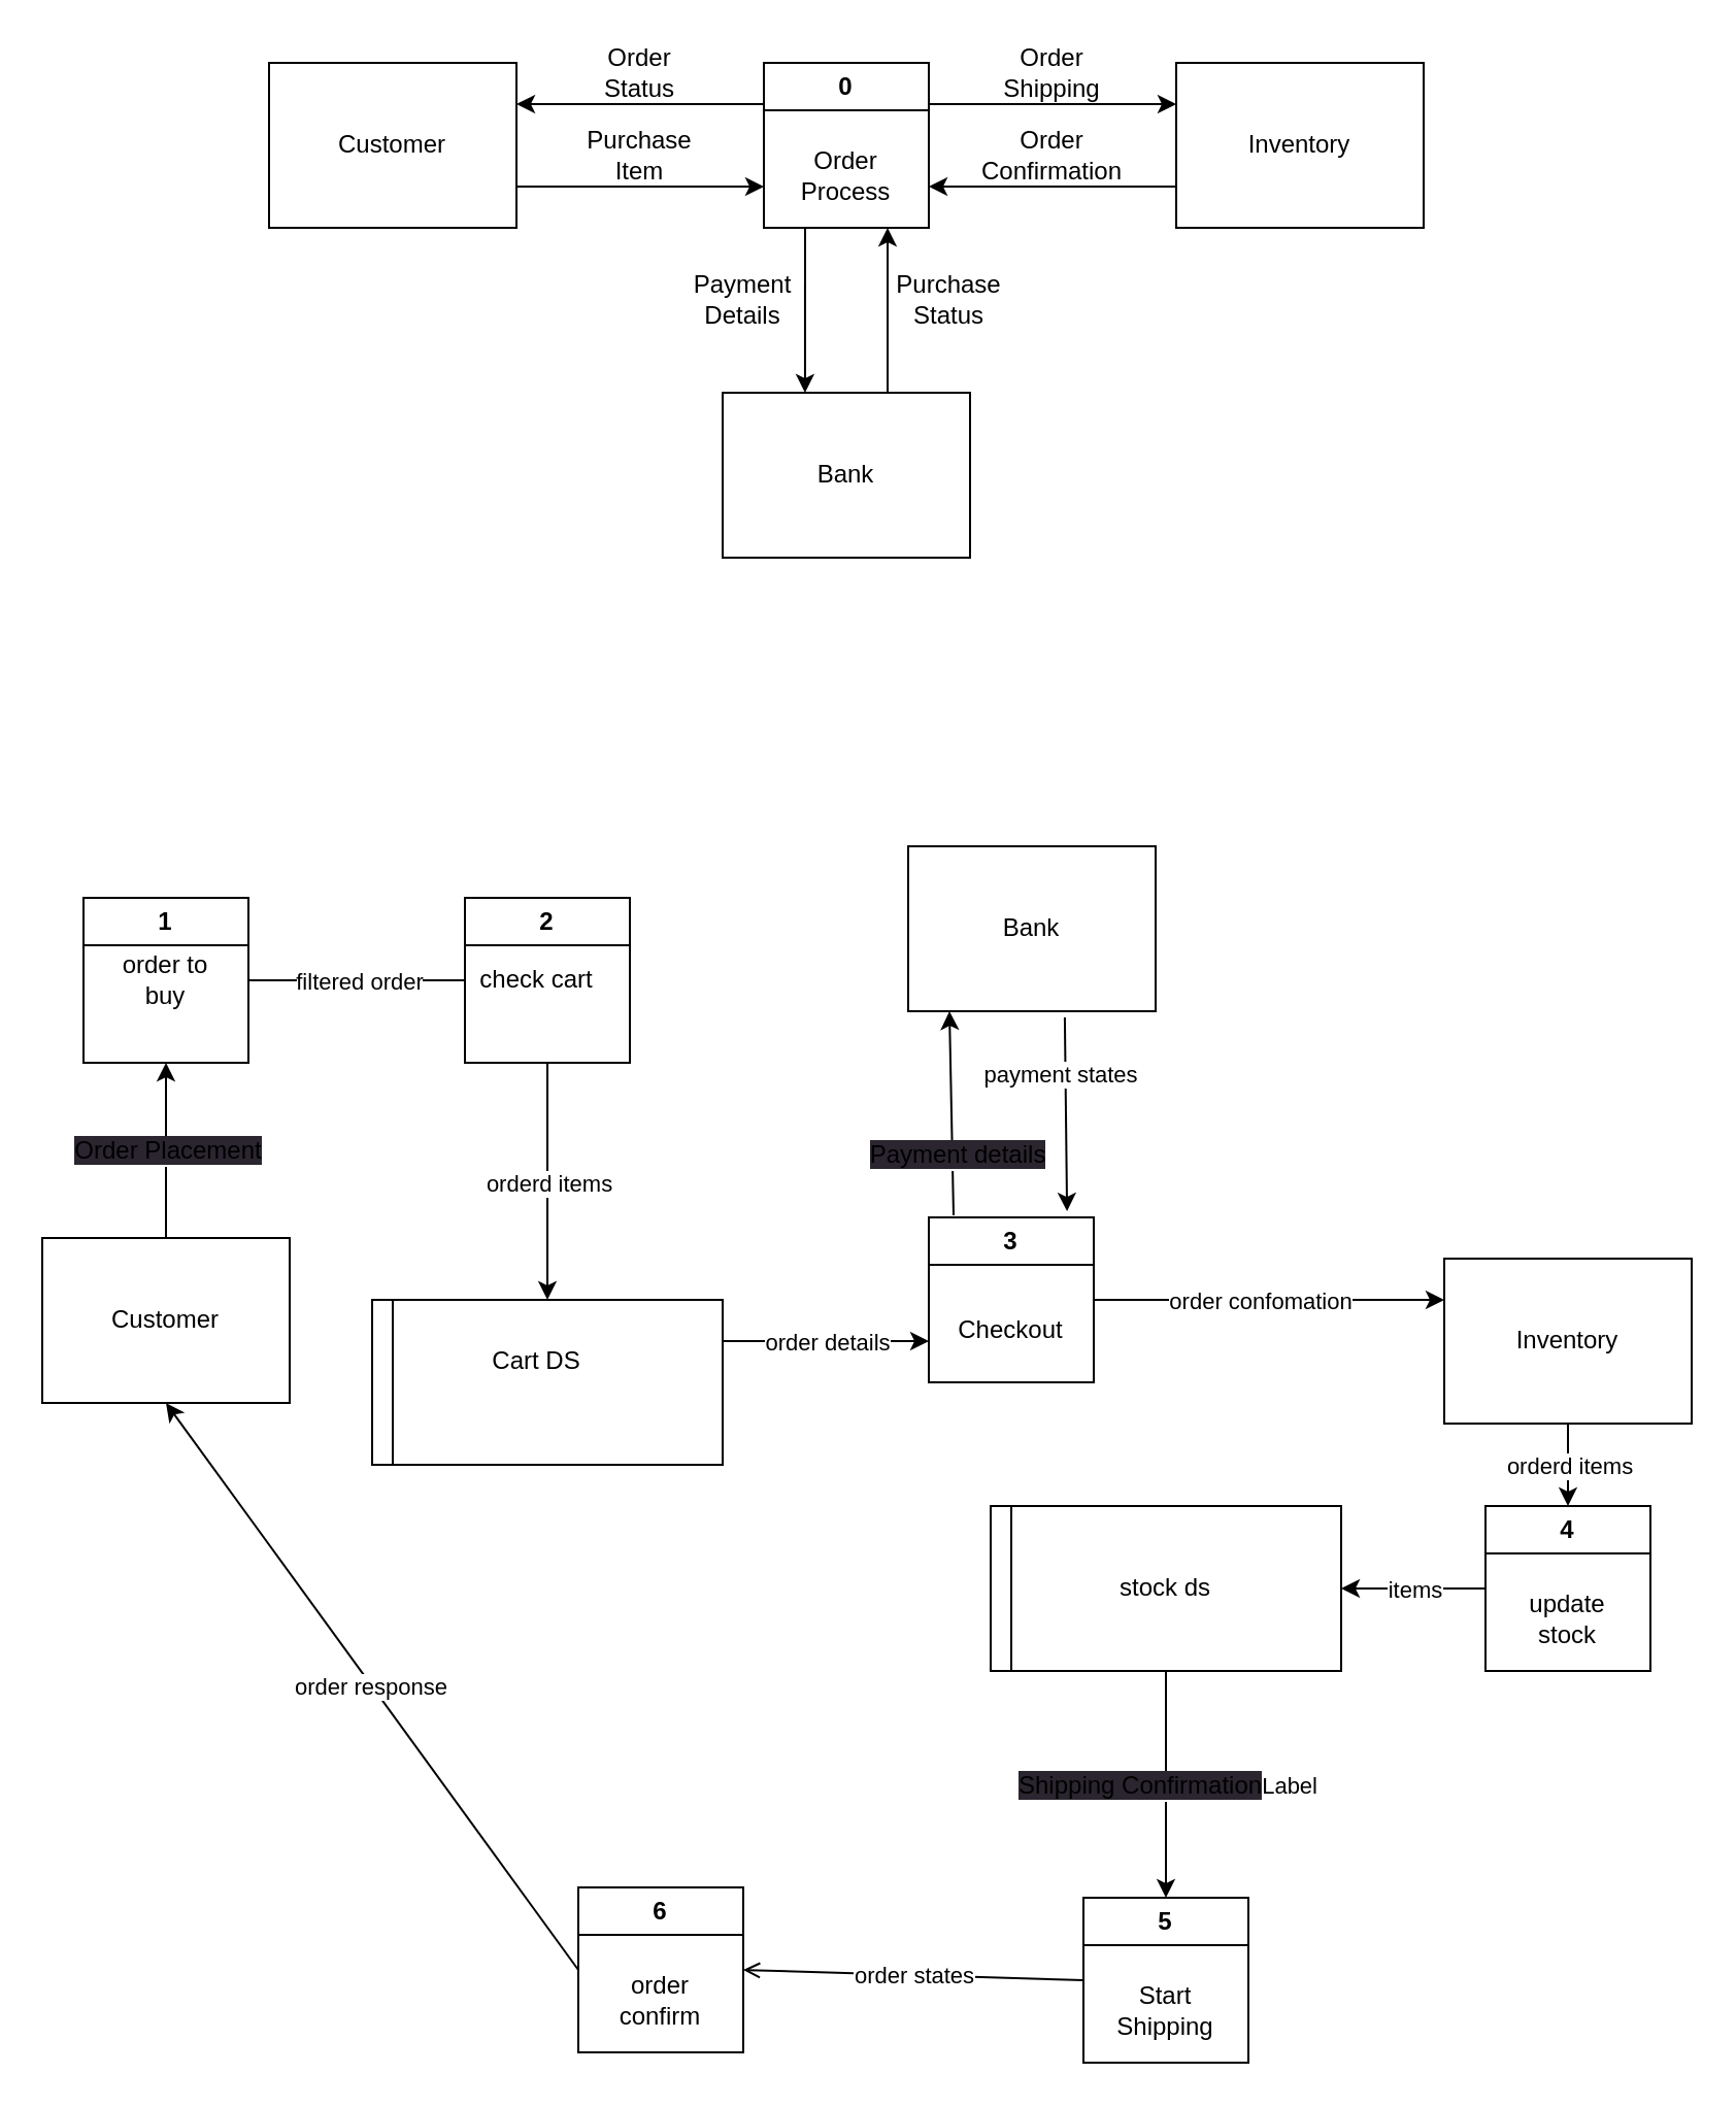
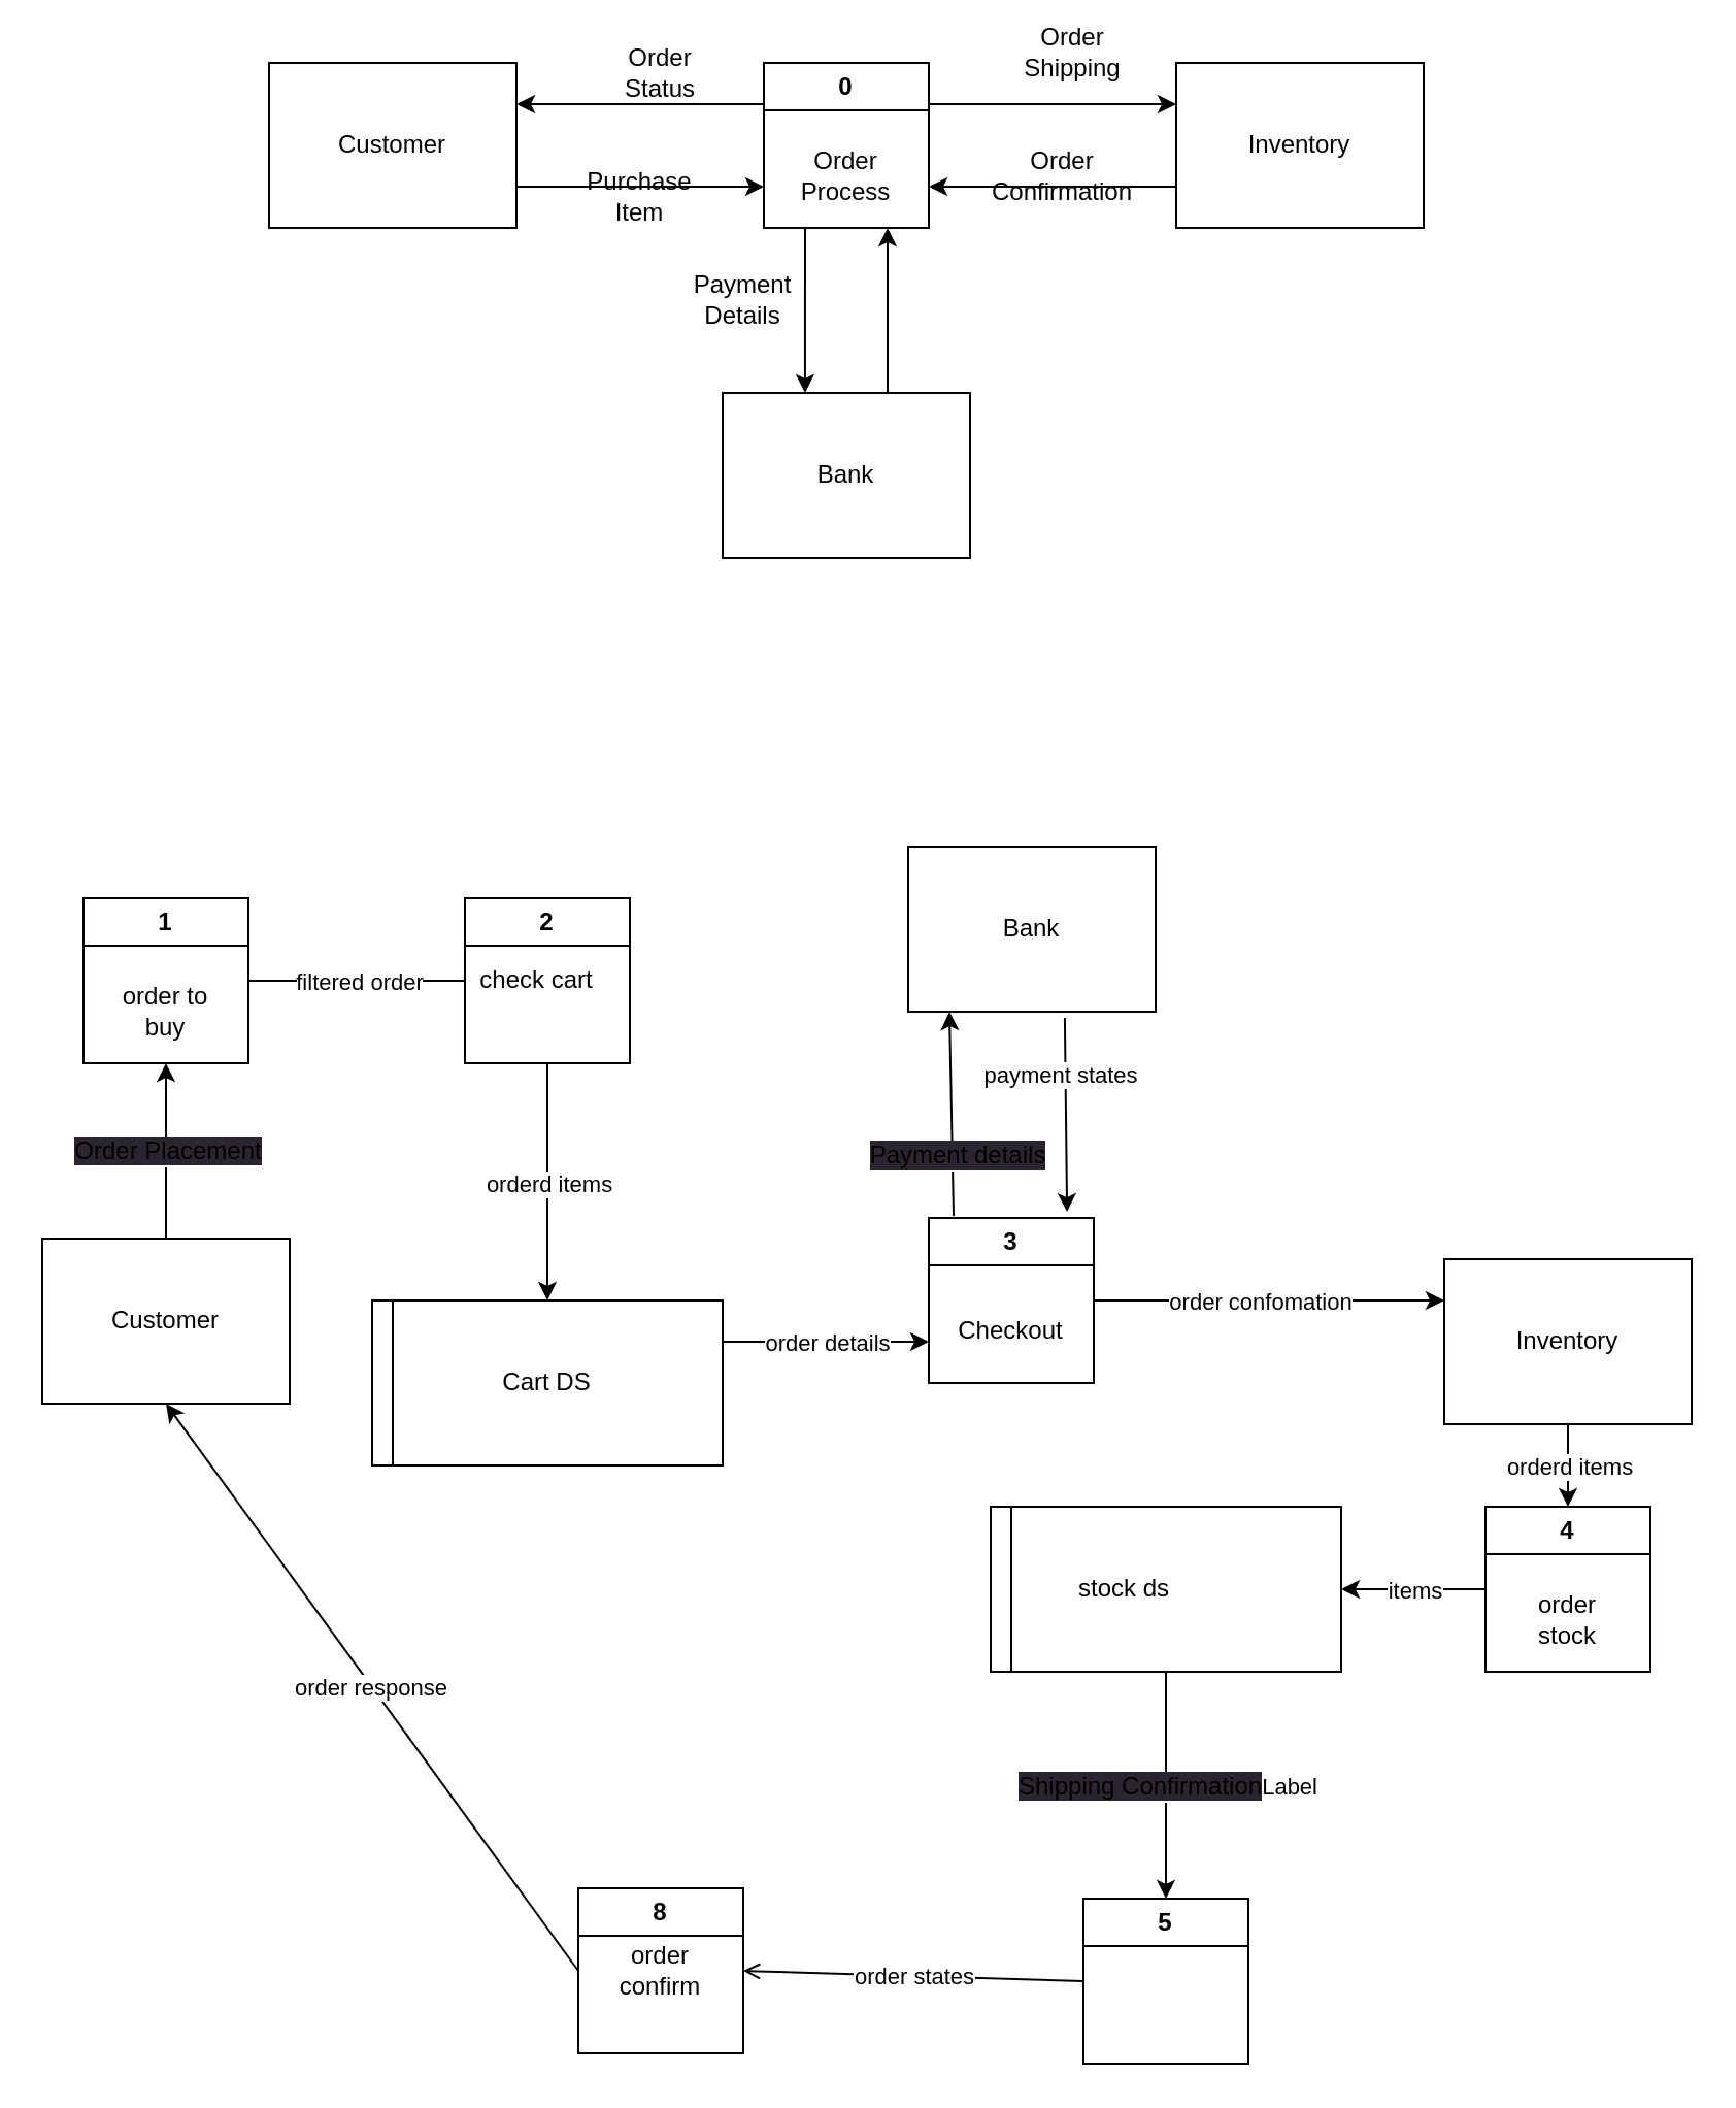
- <mxCell id="22" value="Order Status" style="text;html=1;strokeColor=none;fillColor=none;align=center;verticalAlign=middle;whiteSpace=wrap;rounded=0;" parent="1" vertex="1"><mxGeometry x="280" y="20" width="60" height="30" as="geometry" /></mxCell>
+ <mxCell id="22" value="Order Status" style="text;html=1;strokeColor=none;fillColor=none;align=center;verticalAlign=middle;whiteSpace=wrap;rounded=0;" parent="1" vertex="1"><mxGeometry x="290" y="20" width="60" height="30" as="geometry" /></mxCell>
- <mxCell id="21" value="Order Shipping" style="text;html=1;strokeColor=none;fillColor=none;align=center;verticalAlign=middle;whiteSpace=wrap;rounded=0;" parent="1" vertex="1"><mxGeometry x="480" y="20" width="60" height="30" as="geometry" /></mxCell>
+ <mxCell id="21" value="Order Shipping" style="text;html=1;strokeColor=none;fillColor=none;align=center;verticalAlign=middle;whiteSpace=wrap;rounded=0;" parent="1" vertex="1"><mxGeometry x="490" y="10" width="60" height="30" as="geometry" /></mxCell>
- <mxCell id="18" value="Purchase Item" style="text;html=1;strokeColor=none;fillColor=none;align=center;verticalAlign=middle;whiteSpace=wrap;rounded=0;" parent="1" vertex="1"><mxGeometry x="280" y="60" width="60" height="30" as="geometry" /></mxCell>
+ <mxCell id="18" value="Purchase Item" style="text;html=1;strokeColor=none;fillColor=none;align=center;verticalAlign=middle;whiteSpace=wrap;rounded=0;" parent="1" vertex="1"><mxGeometry x="280" y="80" width="60" height="30" as="geometry" /></mxCell>
- <mxCell id="24" value="Order Confirmation" style="text;html=1;strokeColor=none;fillColor=none;align=center;verticalAlign=middle;whiteSpace=wrap;rounded=0;" parent="1" vertex="1"><mxGeometry x="480" y="60" width="60" height="30" as="geometry" /></mxCell>
+ <mxCell id="24" value="Order Confirmation" style="text;html=1;strokeColor=none;fillColor=none;align=center;verticalAlign=middle;whiteSpace=wrap;rounded=0;" parent="1" vertex="1"><mxGeometry x="485" y="70" width="60" height="30" as="geometry" /></mxCell>
- <mxCell id="20" value="Purchase Status" style="text;html=1;strokeColor=none;fillColor=none;align=center;verticalAlign=middle;whiteSpace=wrap;rounded=0;" parent="1" vertex="1"><mxGeometry x="430" y="130" width="60" height="30" as="geometry" /></mxCell>
- <mxCell id="39" value="order to buy" style="text;html=1;strokeColor=none;fillColor=none;align=center;verticalAlign=middle;whiteSpace=wrap;rounded=0;" parent="38" vertex="1"><mxGeometry x="10" y="25" width="60" height="30" as="geometry" /></mxCell>
+ <mxCell id="39" value="order to buy" style="text;html=1;strokeColor=none;fillColor=none;align=center;verticalAlign=middle;whiteSpace=wrap;rounded=0;" parent="38" vertex="1"><mxGeometry x="10" y="40" width="60" height="30" as="geometry" /></mxCell>
- <mxCell id="32" value="Cart DS" style="text;html=1;strokeColor=none;fillColor=none;align=center;verticalAlign=middle;whiteSpace=wrap;rounded=0;" vertex="1" parent="31"><mxGeometry x="50" y="15" width="60" height="30" as="geometry" /></mxCell>
+ <mxCell id="32" value="Cart DS" style="text;html=1;strokeColor=none;fillColor=none;align=center;verticalAlign=middle;whiteSpace=wrap;rounded=0;" vertex="1" parent="31"><mxGeometry x="55" y="25" width="60" height="30" as="geometry" /></mxCell>
- <mxCell id="63" value="stock ds" style="text;html=1;strokeColor=none;fillColor=none;align=center;verticalAlign=middle;whiteSpace=wrap;rounded=0;" parent="62" vertex="1"><mxGeometry x="55" y="25" width="60" height="30" as="geometry" /></mxCell>
+ <mxCell id="63" value="stock ds" style="text;html=1;strokeColor=none;fillColor=none;align=center;verticalAlign=middle;whiteSpace=wrap;rounded=0;" parent="62" vertex="1"><mxGeometry x="35" y="25" width="60" height="30" as="geometry" /></mxCell>
- <mxCell id="45" value="update stock" style="text;html=1;strokeColor=none;fillColor=none;align=center;verticalAlign=middle;whiteSpace=wrap;rounded=0;" parent="44" vertex="1"><mxGeometry x="10" y="40" width="60" height="30" as="geometry" /></mxCell>
+ <mxCell id="45" value="order stock" style="text;html=1;strokeColor=none;fillColor=none;align=center;verticalAlign=middle;whiteSpace=wrap;rounded=0;" parent="44" vertex="1"><mxGeometry x="10" y="40" width="60" height="30" as="geometry" /></mxCell>
- <mxCell id="72" value="6" style="swimlane;whiteSpace=wrap;html=1;" vertex="1" parent="1"><mxGeometry x="280" y="915" width="80" height="80" as="geometry" /></mxCell>
+ <mxCell id="72" value="8" style="swimlane;whiteSpace=wrap;html=1;" vertex="1" parent="1"><mxGeometry x="280" y="915" width="80" height="80" as="geometry" /></mxCell>
- <mxCell id="73" value="order confirm" style="text;html=1;strokeColor=none;fillColor=none;align=center;verticalAlign=middle;whiteSpace=wrap;rounded=0;" vertex="1" parent="72"><mxGeometry x="10" y="40" width="60" height="30" as="geometry" /></mxCell>
+ <mxCell id="73" value="order confirm" style="text;html=1;strokeColor=none;fillColor=none;align=center;verticalAlign=middle;whiteSpace=wrap;rounded=0;" vertex="1" parent="72"><mxGeometry x="10" y="25" width="60" height="30" as="geometry" /></mxCell>
- <mxCell id="43" value="Start Shipping" style="text;html=1;strokeColor=none;fillColor=none;align=center;verticalAlign=middle;whiteSpace=wrap;rounded=0;" parent="42" vertex="1"><mxGeometry x="10" y="40" width="60" height="30" as="geometry" /></mxCell>
